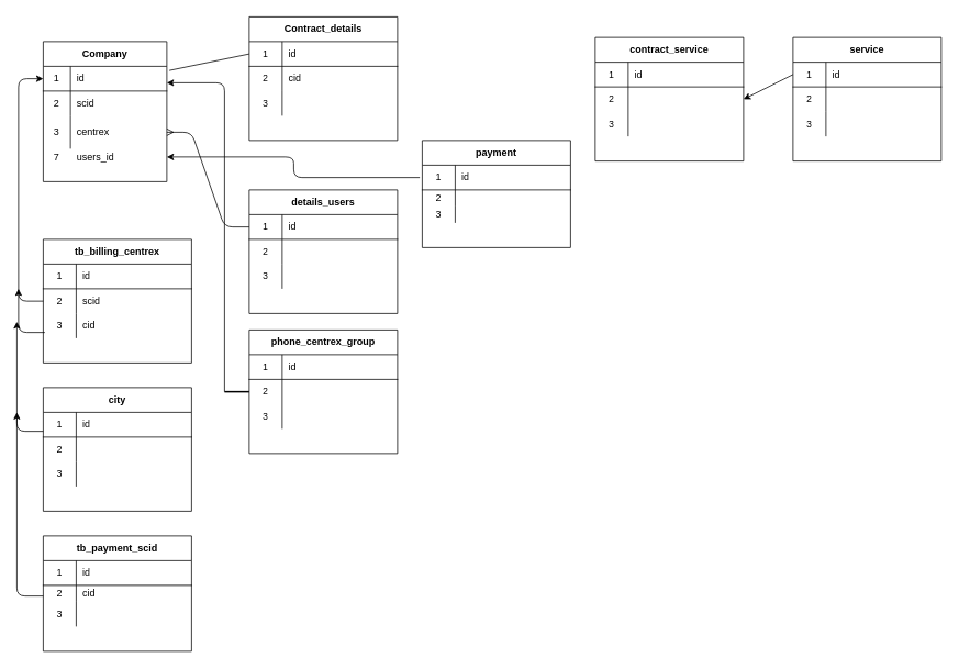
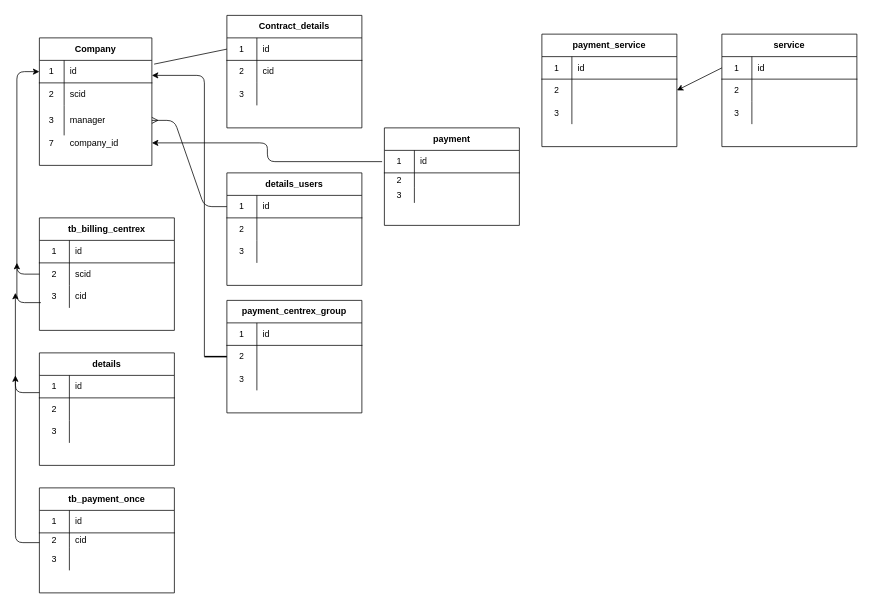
- <mxCell id="56" value="contract_service" style="shape=table;html=1;whiteSpace=wrap;startSize=30;container=1;collapsible=0;childLayout=tableLayout;fixedRows=1;rowLines=0;fontStyle=1;align=center;" parent="1" vertex="1"><mxGeometry x="722" y="45" width="180" height="150" as="geometry" /></mxCell>
+ <mxCell id="56" value="payment_service" style="shape=table;html=1;whiteSpace=wrap;startSize=30;container=1;collapsible=0;childLayout=tableLayout;fixedRows=1;rowLines=0;fontStyle=1;align=center;" parent="1" vertex="1"><mxGeometry x="722" y="45" width="180" height="150" as="geometry" /></mxCell>
- <mxCell id="11" value="centrex" style="shape=partialRectangle;html=1;whiteSpace=wrap;connectable=0;fillColor=none;top=0;left=0;bottom=0;right=0;align=left;spacingLeft=6;overflow=hidden;" parent="9" vertex="1"><mxGeometry x="33" width="117" height="40" as="geometry" /></mxCell>
+ <mxCell id="11" value="manager" style="shape=partialRectangle;html=1;whiteSpace=wrap;connectable=0;fillColor=none;top=0;left=0;bottom=0;right=0;align=left;spacingLeft=6;overflow=hidden;" parent="9" vertex="1"><mxGeometry x="33" width="117" height="40" as="geometry" /></mxCell>
- <mxCell id="110" value="users_id" style="shape=partialRectangle;html=1;whiteSpace=wrap;connectable=0;fillColor=none;top=0;left=0;bottom=0;right=0;align=left;spacingLeft=6;overflow=hidden;" vertex="1" parent="1"><mxGeometry x="85" y="170" width="117" height="40" as="geometry" /></mxCell>
+ <mxCell id="110" value="company_id" style="shape=partialRectangle;html=1;whiteSpace=wrap;connectable=0;fillColor=none;top=0;left=0;bottom=0;right=0;align=left;spacingLeft=6;overflow=hidden;" vertex="1" parent="1"><mxGeometry x="85" y="170" width="117" height="40" as="geometry" /></mxCell>
- <mxCell id="32" value="phone_centrex_group" style="shape=table;html=1;whiteSpace=wrap;startSize=30;container=1;collapsible=0;childLayout=tableLayout;fixedRows=1;rowLines=0;fontStyle=1;align=center;" parent="1" vertex="1"><mxGeometry x="302" y="400" width="180" height="150" as="geometry" /></mxCell>
+ <mxCell id="32" value="payment_centrex_group" style="shape=table;html=1;whiteSpace=wrap;startSize=30;container=1;collapsible=0;childLayout=tableLayout;fixedRows=1;rowLines=0;fontStyle=1;align=center;" parent="1" vertex="1"><mxGeometry x="302" y="400" width="180" height="150" as="geometry" /></mxCell>
- <mxCell id="77" value="city" style="shape=table;html=1;whiteSpace=wrap;startSize=30;container=1;collapsible=0;childLayout=tableLayout;fixedRows=1;rowLines=0;fontStyle=1;align=center;" parent="1" vertex="1"><mxGeometry x="52" y="470" width="180" height="150" as="geometry" /></mxCell>
+ <mxCell id="77" value="details" style="shape=table;html=1;whiteSpace=wrap;startSize=30;container=1;collapsible=0;childLayout=tableLayout;fixedRows=1;rowLines=0;fontStyle=1;align=center;" parent="1" vertex="1"><mxGeometry x="52" y="470" width="180" height="150" as="geometry" /></mxCell>
- <mxCell id="88" value="tb_payment_scid" style="shape=table;html=1;whiteSpace=wrap;startSize=30;container=1;collapsible=0;childLayout=tableLayout;fixedRows=1;rowLines=0;fontStyle=1;align=center;" parent="1" vertex="1"><mxGeometry x="52" y="650" width="180" height="140" as="geometry" /></mxCell>
+ <mxCell id="88" value="tb_payment_once" style="shape=table;html=1;whiteSpace=wrap;startSize=30;container=1;collapsible=0;childLayout=tableLayout;fixedRows=1;rowLines=0;fontStyle=1;align=center;" parent="1" vertex="1"><mxGeometry x="52" y="650" width="180" height="140" as="geometry" /></mxCell>
